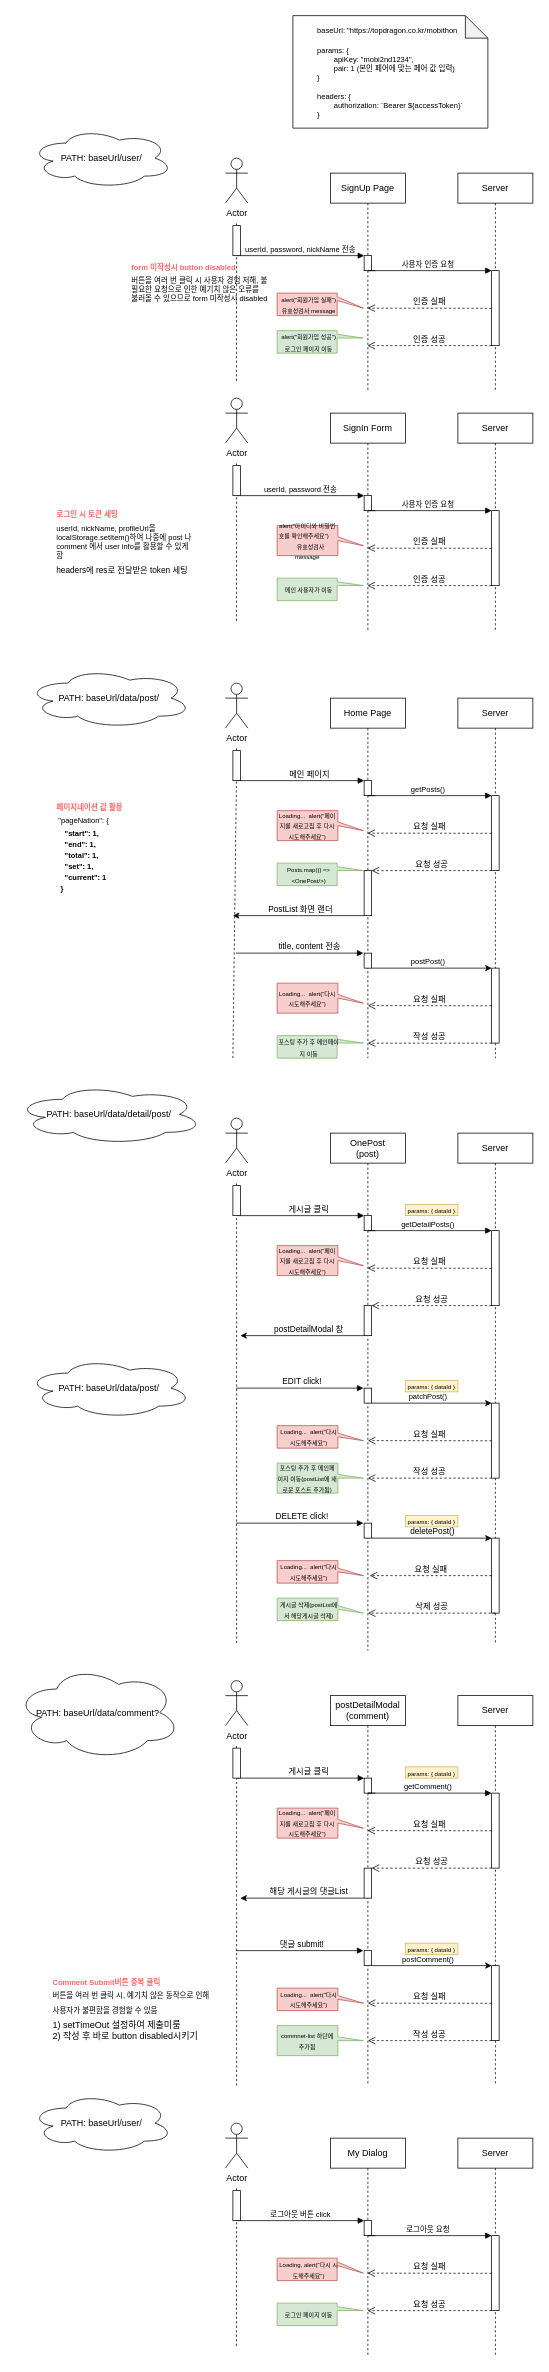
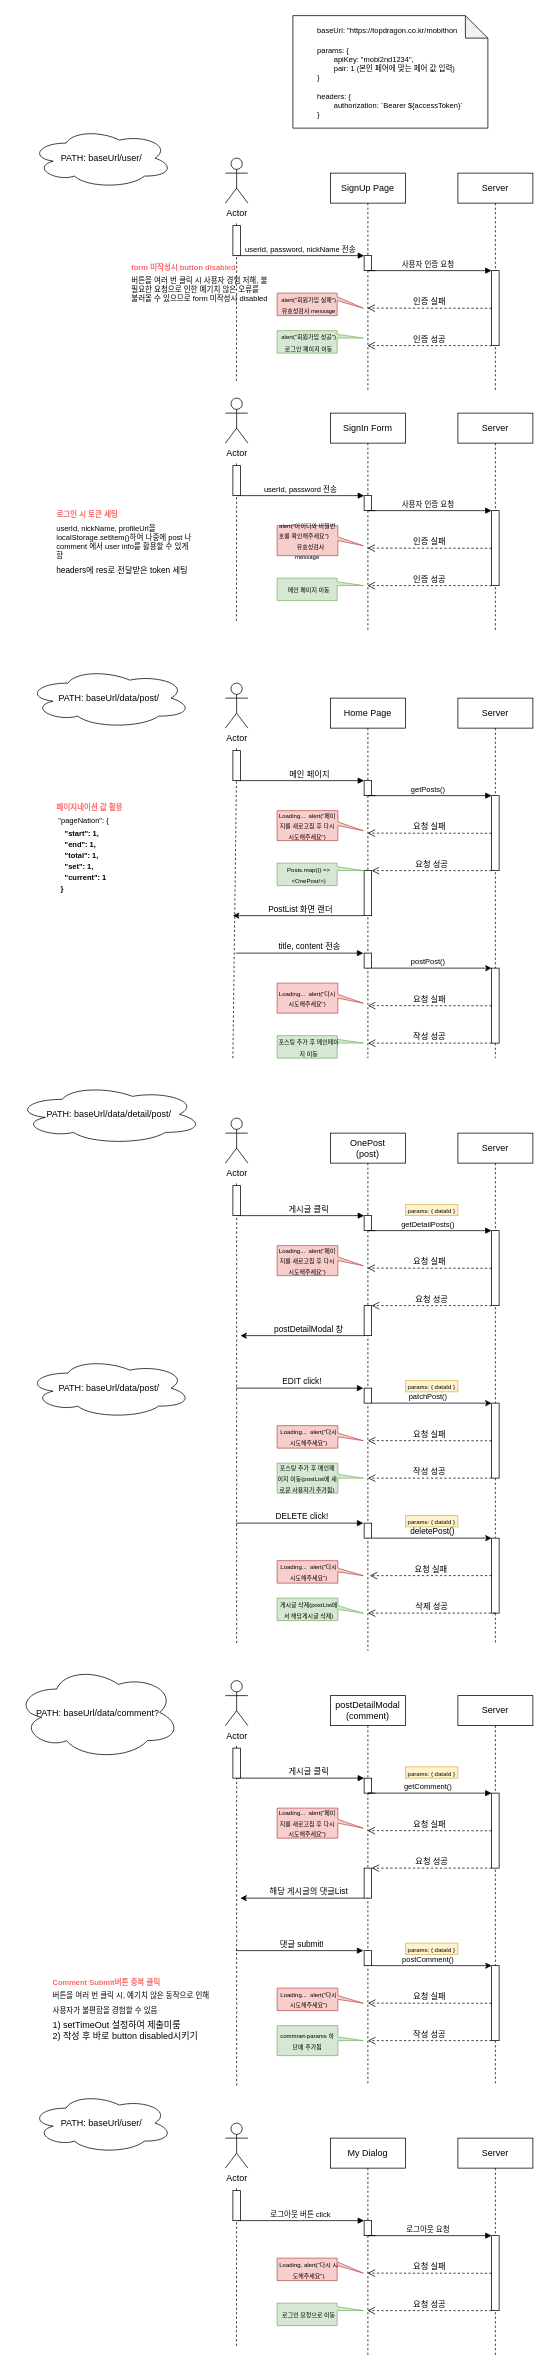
- <mxCell id="22" value="&lt;font style=&quot;font-size: 8px;&quot;&gt;메인 사용자가 이동&lt;/font&gt;" style="shape=callout;whiteSpace=wrap;html=1;perimeter=calloutPerimeter;position2=0.67;direction=north;base=5;size=35;position=0.67;fillColor=#d5e8d4;strokeColor=#82b366;align=center;" vertex="1" parent="1"><mxGeometry x="369" y="770" width="115" height="30" as="geometry" /></mxCell>
+ <mxCell id="22" value="&lt;font style=&quot;font-size: 8px;&quot;&gt;메인 페이지 이동&lt;/font&gt;" style="shape=callout;whiteSpace=wrap;html=1;perimeter=calloutPerimeter;position2=0.67;direction=north;base=5;size=35;position=0.67;fillColor=#d5e8d4;strokeColor=#82b366;align=center;" vertex="1" parent="1"><mxGeometry x="369" y="770" width="115" height="30" as="geometry" /></mxCell>
- <mxCell id="90" value="&lt;span style=&quot;font-size: 8px;&quot;&gt;포스팅 추가 후 메인페이지 이동(postList에 새로운 포스트 추가됨)&lt;/span&gt;" style="shape=callout;whiteSpace=wrap;html=1;perimeter=calloutPerimeter;position2=0.5;direction=north;base=5;size=34;position=0.5;fillColor=#d5e8d4;strokeColor=#82b366;align=center;" vertex="1" parent="1"><mxGeometry x="369" y="1950" width="115" height="40" as="geometry" /></mxCell>
+ <mxCell id="90" value="&lt;span style=&quot;font-size: 8px;&quot;&gt;포스팅 추가 후 메인페이지 이동(postList에 새로운 사용자가 추가됨)&lt;/span&gt;" style="shape=callout;whiteSpace=wrap;html=1;perimeter=calloutPerimeter;position2=0.5;direction=north;base=5;size=34;position=0.5;fillColor=#d5e8d4;strokeColor=#82b366;align=center;" vertex="1" parent="1"><mxGeometry x="369" y="1950" width="115" height="40" as="geometry" /></mxCell>
- <mxCell id="128" value="&lt;span style=&quot;font-size: 8px;&quot;&gt;commnet-list 하단에 추가됨&lt;/span&gt;" style="shape=callout;whiteSpace=wrap;html=1;perimeter=calloutPerimeter;position2=0.5;direction=north;base=5;size=34;position=0.5;fillColor=#d5e8d4;strokeColor=#82b366;align=center;" vertex="1" parent="1"><mxGeometry x="369" y="2700" width="115" height="40" as="geometry" /></mxCell>
+ <mxCell id="128" value="&lt;span style=&quot;font-size: 8px;&quot;&gt;commnet-params 하단에 추가됨&lt;/span&gt;" style="shape=callout;whiteSpace=wrap;html=1;perimeter=calloutPerimeter;position2=0.5;direction=north;base=5;size=34;position=0.5;fillColor=#d5e8d4;strokeColor=#82b366;align=center;" vertex="1" parent="1"><mxGeometry x="369" y="2700" width="115" height="40" as="geometry" /></mxCell>
- <mxCell id="139" value="&lt;font style=&quot;font-size: 8px;&quot;&gt;로그인 페이지 이동&lt;/font&gt;" style="shape=callout;whiteSpace=wrap;html=1;perimeter=calloutPerimeter;position2=0.67;direction=north;base=5;size=35;position=0.67;fillColor=#d5e8d4;strokeColor=#82b366;align=center;" vertex="1" parent="1"><mxGeometry x="369" y="3070" width="115" height="30" as="geometry" /></mxCell>
+ <mxCell id="139" value="&lt;font style=&quot;font-size: 8px;&quot;&gt;로그인 요청으로 이동&lt;/font&gt;" style="shape=callout;whiteSpace=wrap;html=1;perimeter=calloutPerimeter;position2=0.67;direction=north;base=5;size=35;position=0.67;fillColor=#d5e8d4;strokeColor=#82b366;align=center;" vertex="1" parent="1"><mxGeometry x="369" y="3070" width="115" height="30" as="geometry" /></mxCell>
